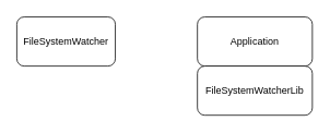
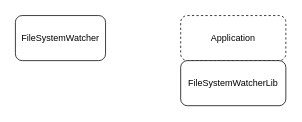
- <mxCell id="3" value="Application" style="rounded=1;whiteSpace=wrap;html=1;" parent="1" vertex="1"><mxGeometry x="240" y="20" width="140" height="60" as="geometry" /></mxCell>
+ <mxCell id="3" value="Application" style="rounded=1;whiteSpace=wrap;html=1;dashed=1;" parent="1" vertex="1"><mxGeometry x="240" y="20" width="140" height="60" as="geometry" /></mxCell>
